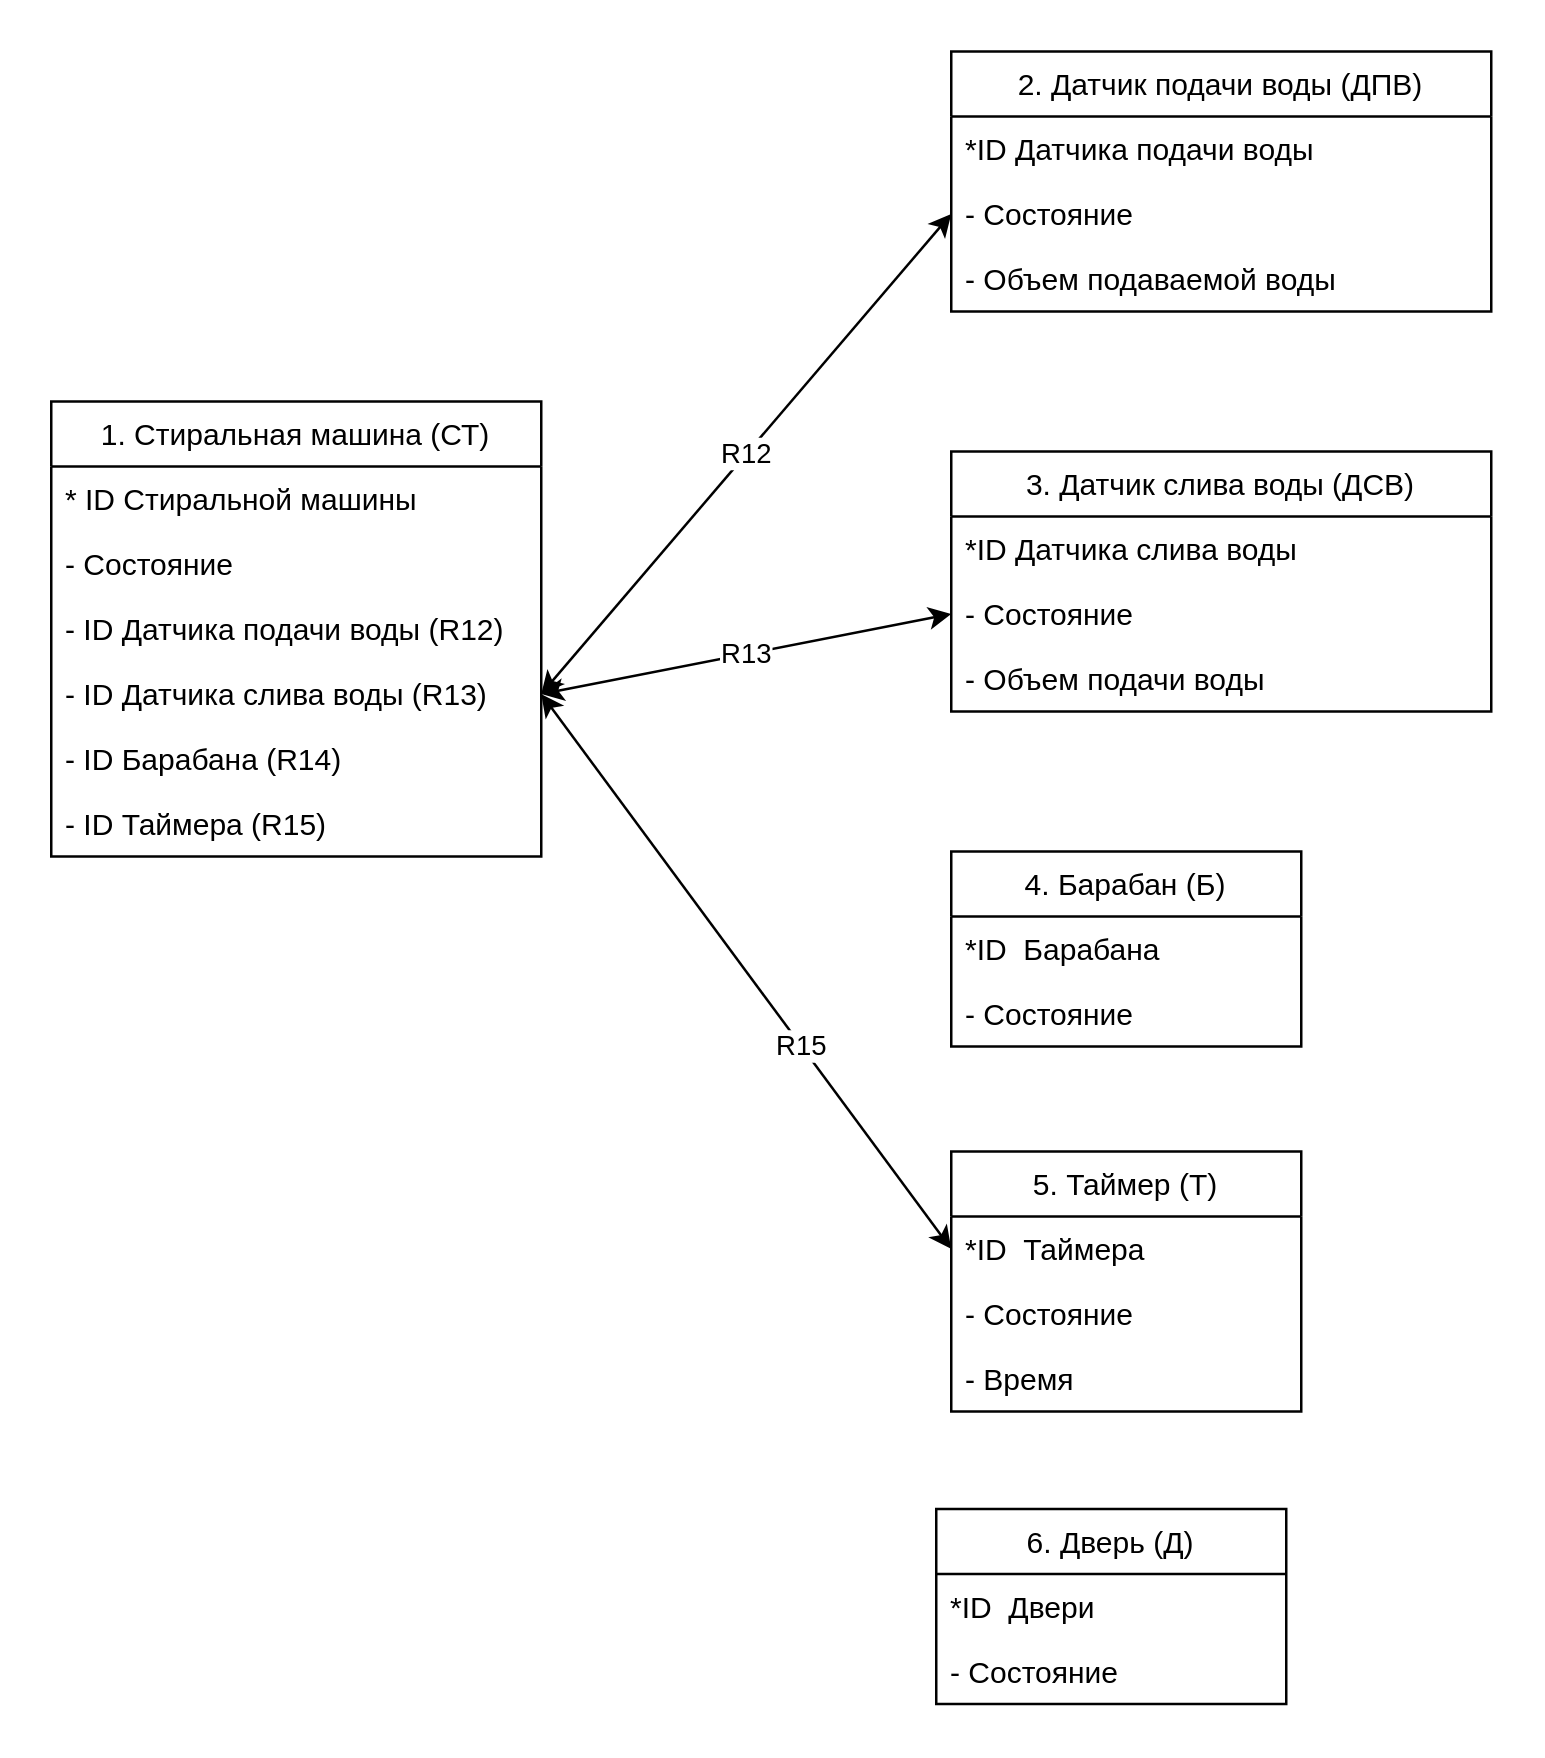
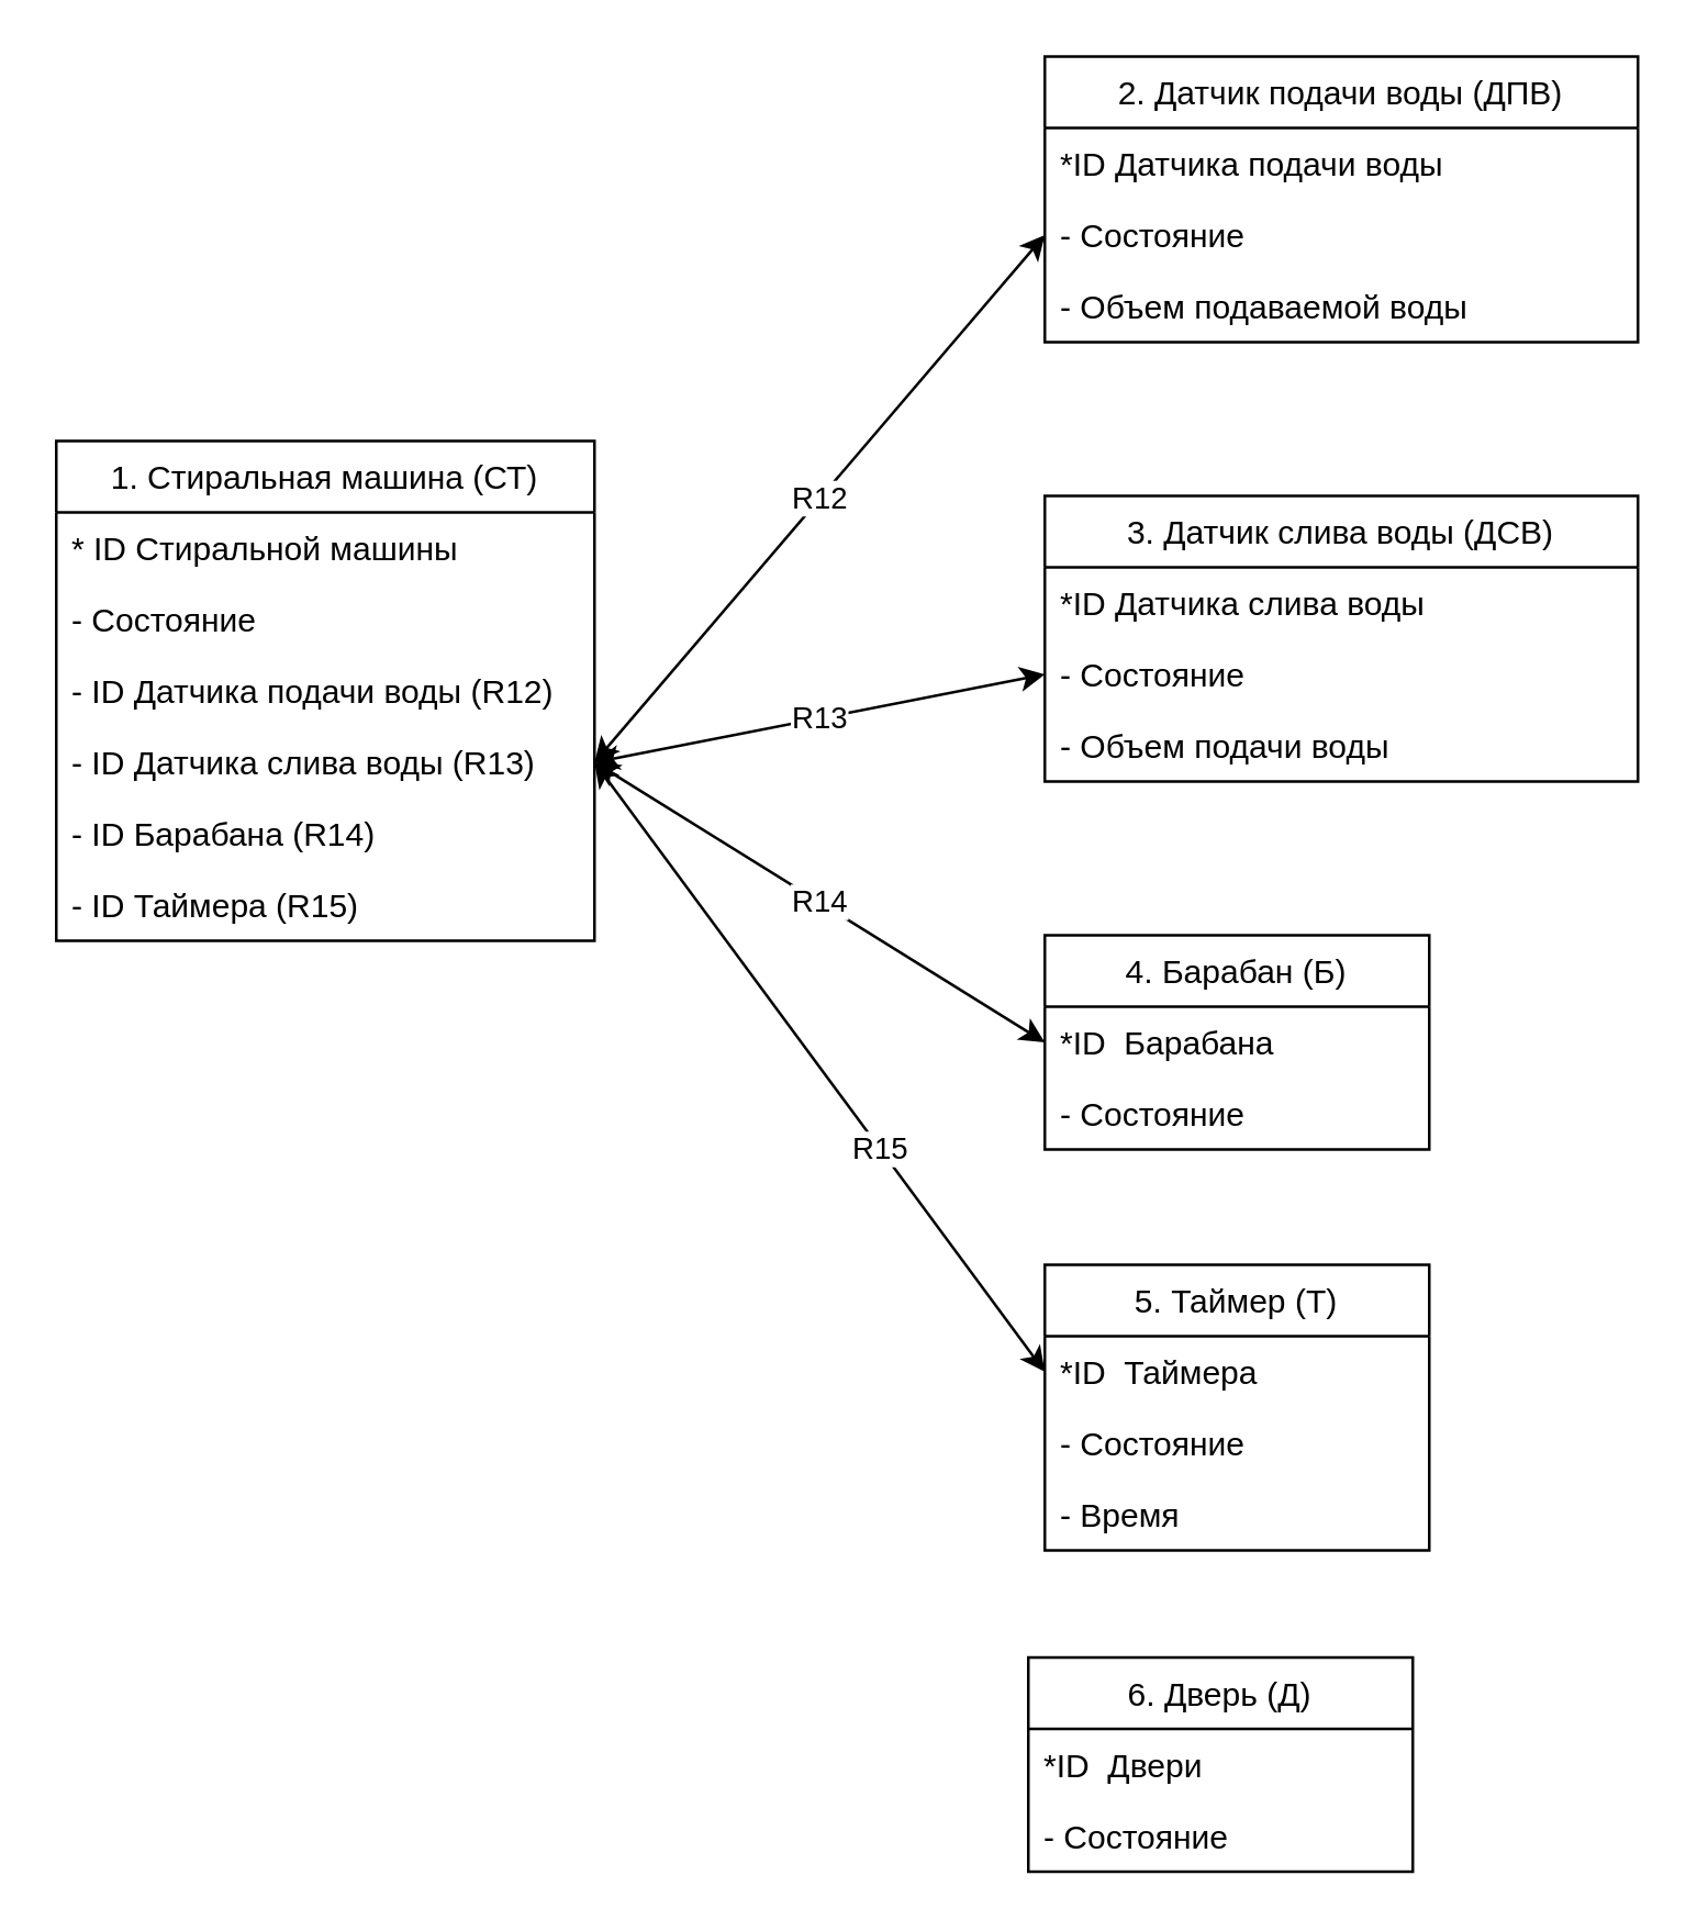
+ <mxCell id="26" value="R14" style="endArrow=classic;startArrow=classic;html=1;entryX=0;entryY=0.5;entryDx=0;entryDy=0;exitX=1;exitY=0.5;exitDx=0;exitDy=0;" parent="1" source="6" target="18" edge="1"><mxGeometry width="50" height="50" relative="1" as="geometry"><mxPoint x="220" y="280" as="sourcePoint" /><mxPoint x="400" y="210" as="targetPoint" /></mxGeometry></mxCell>
